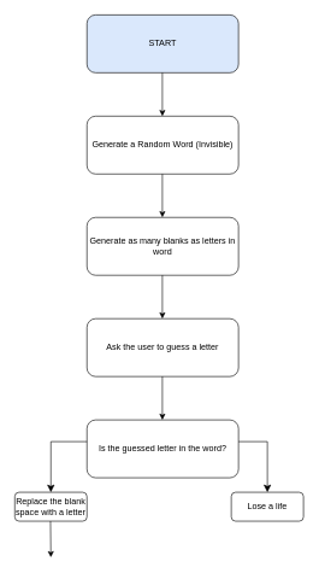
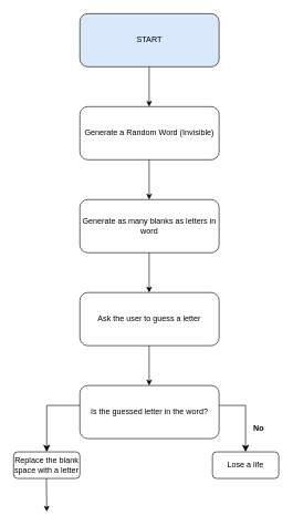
+ <mxCell id="15" value="&lt;b&gt;No&lt;/b&gt;" style="text;strokeColor=none;align=center;fillColor=none;html=1;verticalAlign=middle;whiteSpace=wrap;rounded=0;" vertex="1" parent="1"><mxGeometry x="360" y="630" width="60" height="30" as="geometry" /></mxCell>
